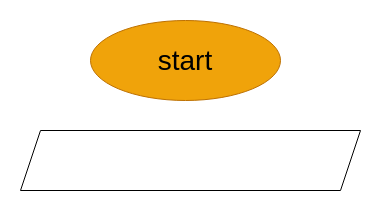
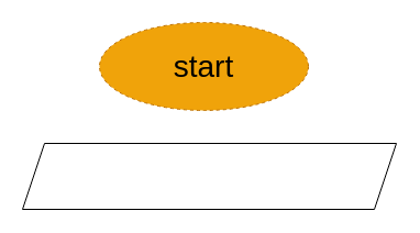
- <mxCell id="2" value="&lt;font style=&quot;font-size: 28px;&quot;&gt;start&lt;/font&gt;" style="ellipse;whiteSpace=wrap;html=1;fillColor=#f0a30a;strokeColor=#BD7000;fontColor=#000000;" vertex="1" parent="1"><mxGeometry x="90" y="20" width="190" height="80" as="geometry" /></mxCell>
+ <mxCell id="2" value="&lt;font style=&quot;font-size: 28px;&quot;&gt;start&lt;/font&gt;" style="ellipse;whiteSpace=wrap;html=1;fillColor=#f0a30a;strokeColor=#BD7000;fontColor=#000000;dashed=1;" vertex="1" parent="1"><mxGeometry x="90" y="20" width="190" height="80" as="geometry" /></mxCell>
